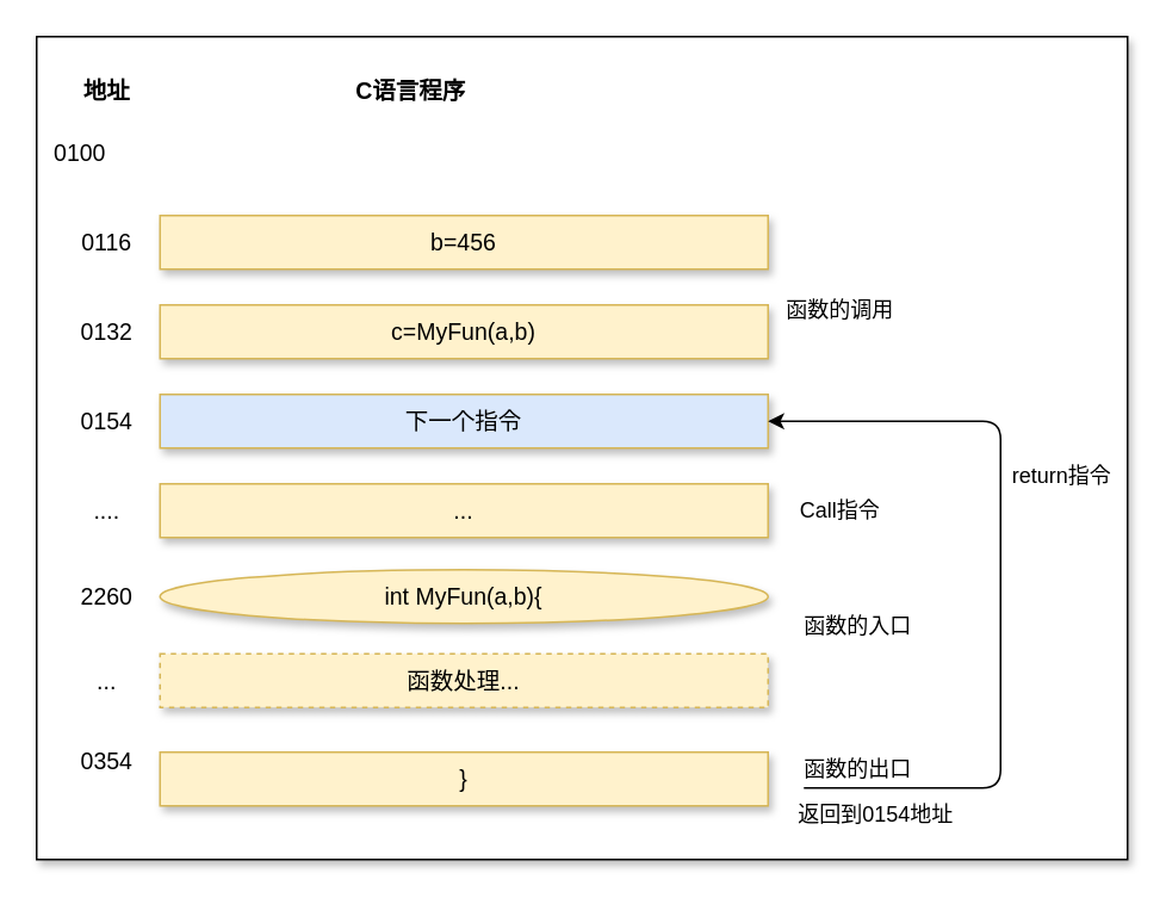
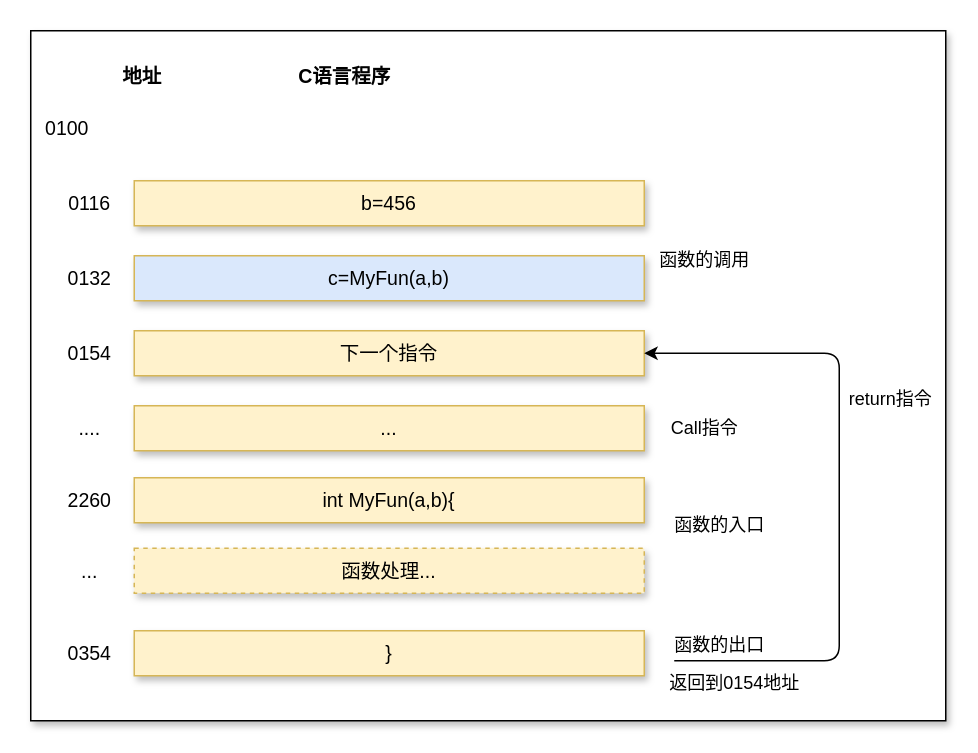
- <mxCell id="16" value="地址" style="text;html=1;align=center;verticalAlign=middle;resizable=0;points=[];autosize=1;fontSize=13;fontStyle=1;shadow=1;" parent="1" vertex="1"><mxGeometry x="39" y="40" width="40" height="20" as="geometry" /></mxCell>
+ <mxCell id="16" value="地址" style="text;html=1;align=center;verticalAlign=middle;resizable=0;points=[];autosize=1;fontSize=13;fontStyle=1;shadow=1;" parent="1" vertex="1"><mxGeometry x="74" y="40" width="40" height="20" as="geometry" /></mxCell>
- <mxCell id="11" value="c=MyFun(a,b)" style="rounded=0;whiteSpace=wrap;html=1;fontSize=13;shadow=1;fillColor=#fff2cc;strokeColor=#d6b656;" parent="1" vertex="1"><mxGeometry x="89" y="170" width="340" height="30" as="geometry" /></mxCell>
+ <mxCell id="11" value="c=MyFun(a,b)" style="rounded=0;whiteSpace=wrap;html=1;fontSize=13;shadow=1;fillColor=#dae8fc;strokeColor=#d6b656;" parent="1" vertex="1"><mxGeometry x="89" y="170" width="340" height="30" as="geometry" /></mxCell>
- <mxCell id="12" value="下一个指令" style="rounded=0;whiteSpace=wrap;html=1;fontSize=13;shadow=1;fillColor=#dae8fc;strokeColor=#d6b656;" parent="1" vertex="1"><mxGeometry x="89" y="220" width="340" height="30" as="geometry" /></mxCell>
+ <mxCell id="12" value="下一个指令" style="rounded=0;whiteSpace=wrap;html=1;fontSize=13;shadow=1;fillColor=#fff2cc;strokeColor=#d6b656;" parent="1" vertex="1"><mxGeometry x="89" y="220" width="340" height="30" as="geometry" /></mxCell>
- <mxCell id="14" value="int MyFun(a,b){" style="ellipse;whiteSpace=wrap;html=1;fontSize=13;shadow=1;fillColor=#fff2cc;strokeColor=#d6b656;" parent="1" vertex="1"><mxGeometry x="89" y="318" width="340" height="30" as="geometry" /></mxCell>
+ <mxCell id="14" value="int MyFun(a,b){" style="rounded=0;whiteSpace=wrap;html=1;fontSize=13;shadow=1;fillColor=#fff2cc;strokeColor=#d6b656;" parent="1" vertex="1"><mxGeometry x="89" y="318" width="340" height="30" as="geometry" /></mxCell>
- <mxCell id="19" value="0354" style="text;html=1;align=center;verticalAlign=middle;resizable=0;points=[];autosize=1;fontSize=13;shadow=1;" vertex="1" parent="1"><mxGeometry x="39" y="415" width="40" height="20" as="geometry" /></mxCell>
+ <mxCell id="19" value="0354" style="text;html=1;align=center;verticalAlign=middle;resizable=0;points=[];autosize=1;fontSize=13;shadow=1;" vertex="1" parent="1"><mxGeometry x="39" y="425" width="40" height="20" as="geometry" /></mxCell>
